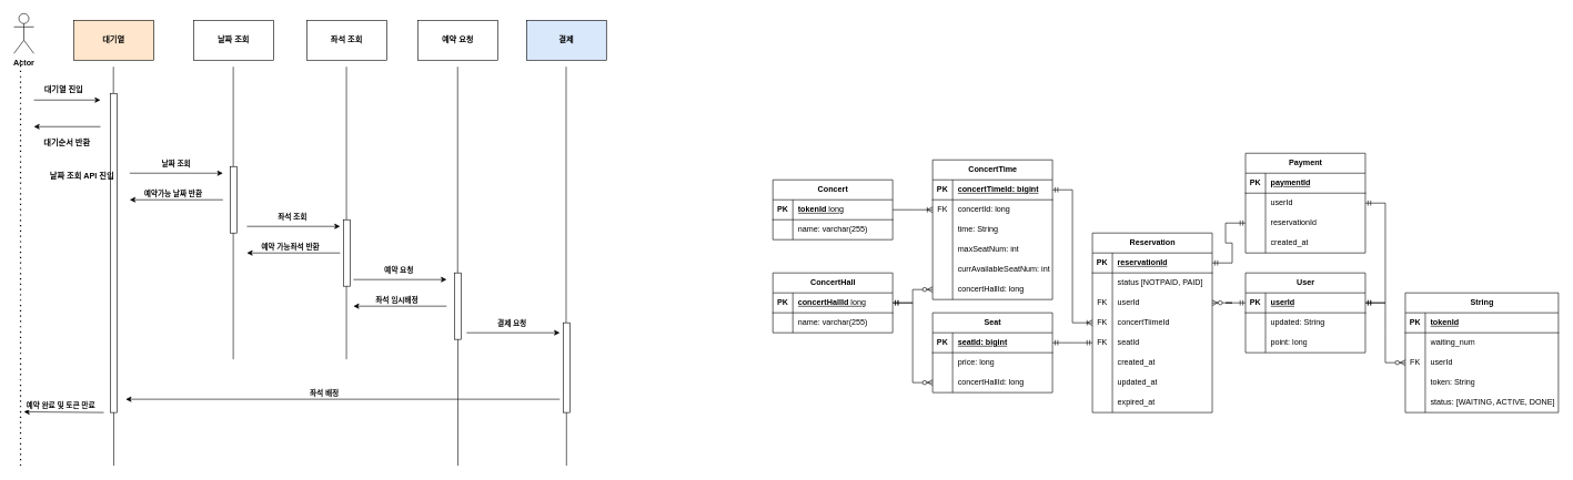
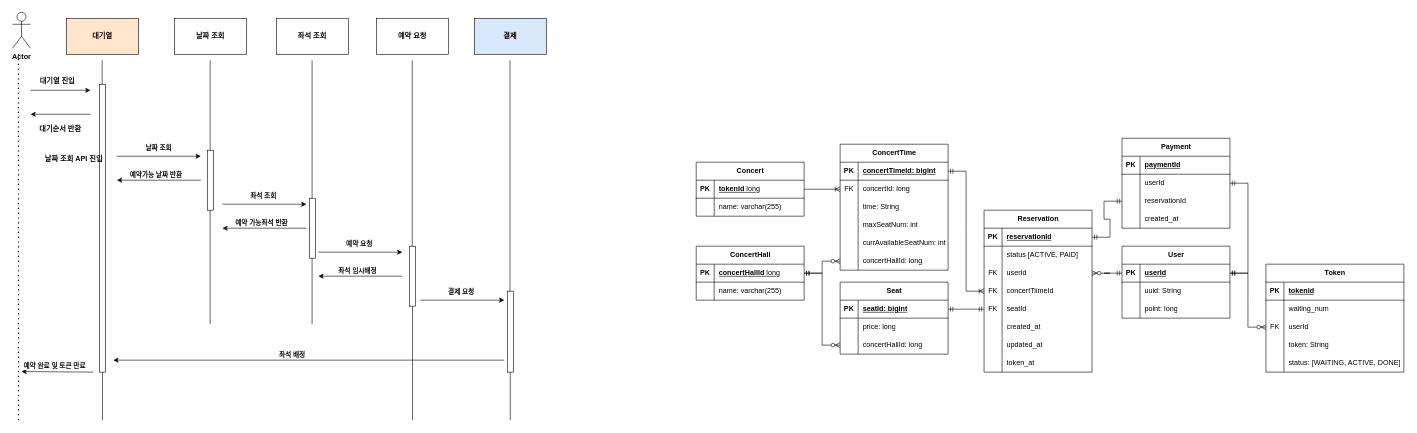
- <mxCell id="69" value="status [NOTPAID, PAID]" style="shape=partialRectangle;connectable=0;fillColor=none;top=0;left=0;bottom=0;right=0;align=left;spacingLeft=6;overflow=hidden;whiteSpace=wrap;html=1;" parent="67" vertex="1"><mxGeometry x="30" width="150" height="30" as="geometry"><mxRectangle width="150" height="30" as="alternateBounds" /></mxGeometry></mxCell>
+ <mxCell id="69" value="status [ACTIVE, PAID]" style="shape=partialRectangle;connectable=0;fillColor=none;top=0;left=0;bottom=0;right=0;align=left;spacingLeft=6;overflow=hidden;whiteSpace=wrap;html=1;" parent="67" vertex="1"><mxGeometry x="30" width="150" height="30" as="geometry"><mxRectangle width="150" height="30" as="alternateBounds" /></mxGeometry></mxCell>
- <mxCell id="98" value="String" style="shape=table;startSize=30;container=1;collapsible=1;childLayout=tableLayout;fixedRows=1;rowLines=0;fontStyle=1;align=center;resizeLast=1;html=1;" parent="1" vertex="1"><mxGeometry x="2110" y="440" width="230" height="180" as="geometry" /></mxCell>
+ <mxCell id="98" value="Token" style="shape=table;startSize=30;container=1;collapsible=1;childLayout=tableLayout;fixedRows=1;rowLines=0;fontStyle=1;align=center;resizeLast=1;html=1;" parent="1" vertex="1"><mxGeometry x="2110" y="440" width="230" height="180" as="geometry" /></mxCell>
- <mxCell id="94" value="updated: String" style="shape=partialRectangle;connectable=0;fillColor=none;top=0;left=0;bottom=0;right=0;align=left;spacingLeft=6;overflow=hidden;whiteSpace=wrap;html=1;" parent="92" vertex="1"><mxGeometry x="30" width="150" height="30" as="geometry"><mxRectangle width="150" height="30" as="alternateBounds" /></mxGeometry></mxCell>
+ <mxCell id="94" value="uuid: String" style="shape=partialRectangle;connectable=0;fillColor=none;top=0;left=0;bottom=0;right=0;align=left;spacingLeft=6;overflow=hidden;whiteSpace=wrap;html=1;" parent="92" vertex="1"><mxGeometry x="30" width="150" height="30" as="geometry"><mxRectangle width="150" height="30" as="alternateBounds" /></mxGeometry></mxCell>
- <mxCell id="87" value="expired_at" style="shape=partialRectangle;connectable=0;fillColor=none;top=0;left=0;bottom=0;right=0;align=left;spacingLeft=6;overflow=hidden;whiteSpace=wrap;html=1;" parent="85" vertex="1"><mxGeometry x="30" width="150" height="30" as="geometry"><mxRectangle width="150" height="30" as="alternateBounds" /></mxGeometry></mxCell>
+ <mxCell id="87" value="token_at" style="shape=partialRectangle;connectable=0;fillColor=none;top=0;left=0;bottom=0;right=0;align=left;spacingLeft=6;overflow=hidden;whiteSpace=wrap;html=1;" parent="85" vertex="1"><mxGeometry x="30" width="150" height="30" as="geometry"><mxRectangle width="150" height="30" as="alternateBounds" /></mxGeometry></mxCell>
